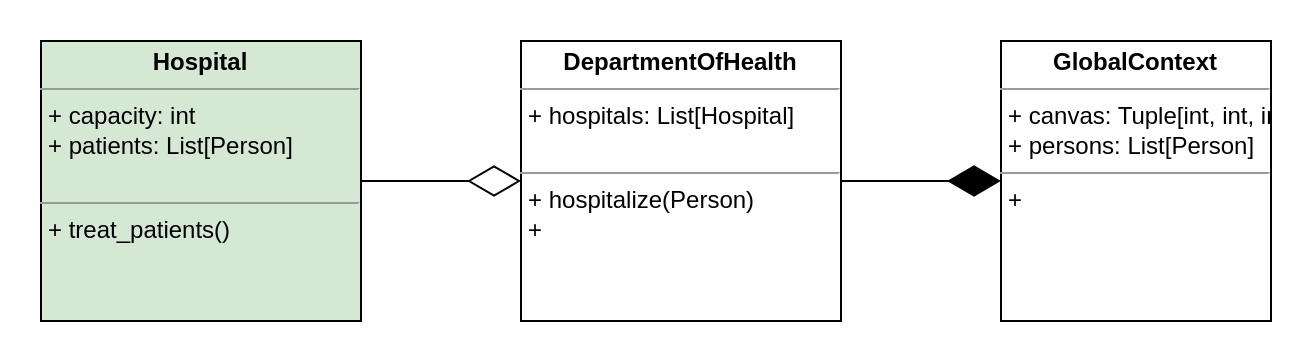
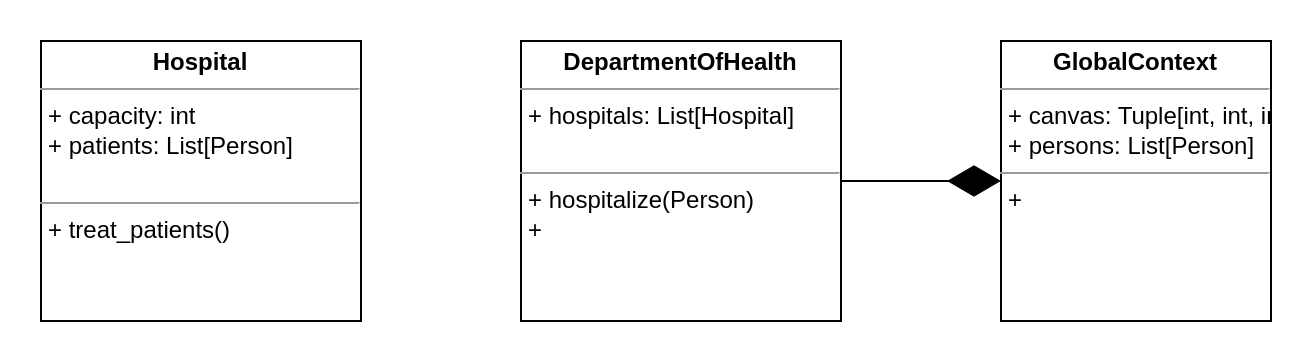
- <mxCell id="3" value="&lt;p style=&quot;margin: 0px ; margin-top: 4px ; text-align: center&quot;&gt;&lt;b&gt;Hospital&lt;/b&gt;&lt;/p&gt;&lt;hr size=&quot;1&quot;&gt;&lt;p style=&quot;margin: 0px ; margin-left: 4px&quot;&gt;+ capacity: int&lt;/p&gt;&lt;p style=&quot;margin: 0px ; margin-left: 4px&quot;&gt;+ patients: List[Person]&lt;/p&gt;&lt;p style=&quot;margin: 0px ; margin-left: 4px&quot;&gt;&lt;br&gt;&lt;/p&gt;&lt;hr size=&quot;1&quot;&gt;&lt;p style=&quot;margin: 0px ; margin-left: 4px&quot;&gt;+ treat_patients()&lt;/p&gt;" style="verticalAlign=top;align=left;overflow=fill;fontSize=12;fontFamily=Helvetica;html=1;fillColor=#d5e8d4;" vertex="1" parent="1"><mxGeometry x="20" y="20" width="160" height="140" as="geometry" /></mxCell>
+ <mxCell id="3" value="&lt;p style=&quot;margin: 0px ; margin-top: 4px ; text-align: center&quot;&gt;&lt;b&gt;Hospital&lt;/b&gt;&lt;/p&gt;&lt;hr size=&quot;1&quot;&gt;&lt;p style=&quot;margin: 0px ; margin-left: 4px&quot;&gt;+ capacity: int&lt;/p&gt;&lt;p style=&quot;margin: 0px ; margin-left: 4px&quot;&gt;+ patients: List[Person]&lt;/p&gt;&lt;p style=&quot;margin: 0px ; margin-left: 4px&quot;&gt;&lt;br&gt;&lt;/p&gt;&lt;hr size=&quot;1&quot;&gt;&lt;p style=&quot;margin: 0px ; margin-left: 4px&quot;&gt;+ treat_patients()&lt;/p&gt;" style="verticalAlign=top;align=left;overflow=fill;fontSize=12;fontFamily=Helvetica;html=1;" vertex="1" parent="1"><mxGeometry x="20" y="20" width="160" height="140" as="geometry" /></mxCell>
- <mxCell id="2" style="edgeStyle=orthogonalEdgeStyle;rounded=0;orthogonalLoop=1;jettySize=auto;html=1;exitX=1;exitY=0.5;exitDx=0;exitDy=0;entryX=0;entryY=0.5;entryDx=0;entryDy=0;endArrow=diamondThin;endFill=0;endSize=24;" edge="1" parent="1" source="3" target="5"><mxGeometry relative="1" as="geometry" /></mxCell>
